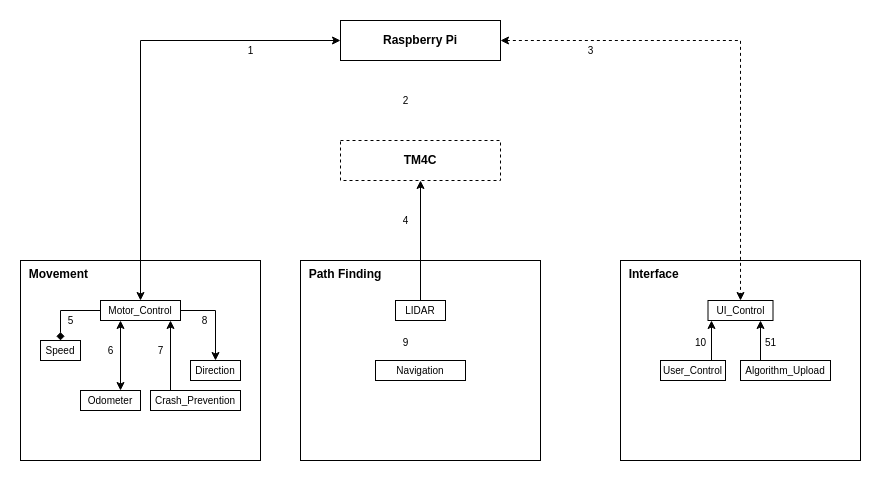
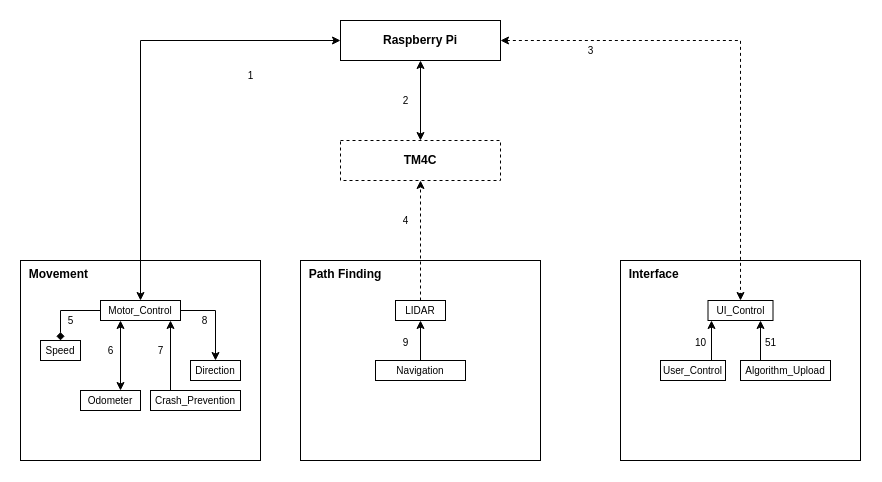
- <mxCell id="31" value="&lt;font style=&quot;font-size: 10px;&quot;&gt;1&lt;/font&gt;" style="text;html=1;align=center;verticalAlign=middle;resizable=0;points=[];autosize=1;strokeColor=none;fillColor=none;spacing=-3;" vertex="1" parent="1"><mxGeometry x="240" y="40" width="20" height="20" as="geometry" /></mxCell>
+ <mxCell id="31" value="&lt;font style=&quot;font-size: 10px;&quot;&gt;1&lt;/font&gt;" style="text;html=1;align=center;verticalAlign=middle;resizable=0;points=[];autosize=1;strokeColor=none;fillColor=none;spacing=-3;" vertex="1" parent="1"><mxGeometry x="240" y="65" width="20" height="20" as="geometry" /></mxCell>
+ <mxCell id="3" style="edgeStyle=orthogonalEdgeStyle;rounded=0;orthogonalLoop=1;jettySize=auto;html=1;exitX=0.5;exitY=0;exitDx=0;exitDy=0;entryX=0.5;entryY=1;entryDx=0;entryDy=0;startArrow=classic;startFill=1;" edge="1" parent="1" source="4" target="2"><mxGeometry relative="1" as="geometry" /></mxCell>
- <mxCell id="15" style="edgeStyle=orthogonalEdgeStyle;rounded=0;orthogonalLoop=1;jettySize=auto;html=1;exitX=0.5;exitY=0;exitDx=0;exitDy=0;entryX=0.5;entryY=1;entryDx=0;entryDy=0;" edge="1" parent="1" source="16" target="4"><mxGeometry relative="1" as="geometry" /></mxCell>
+ <mxCell id="15" style="edgeStyle=orthogonalEdgeStyle;rounded=0;orthogonalLoop=1;jettySize=auto;html=1;exitX=0.5;exitY=0;exitDx=0;exitDy=0;entryX=0.5;entryY=1;entryDx=0;entryDy=0;dashed=1;" edge="1" parent="1" source="16" target="4"><mxGeometry relative="1" as="geometry" /></mxCell>
+ <mxCell id="17" style="edgeStyle=orthogonalEdgeStyle;rounded=0;orthogonalLoop=1;jettySize=auto;html=1;exitX=0.5;exitY=0;exitDx=0;exitDy=0;entryX=0.5;entryY=1;entryDx=0;entryDy=0;" edge="1" parent="1" source="18" target="16"><mxGeometry relative="1" as="geometry" /></mxCell>
